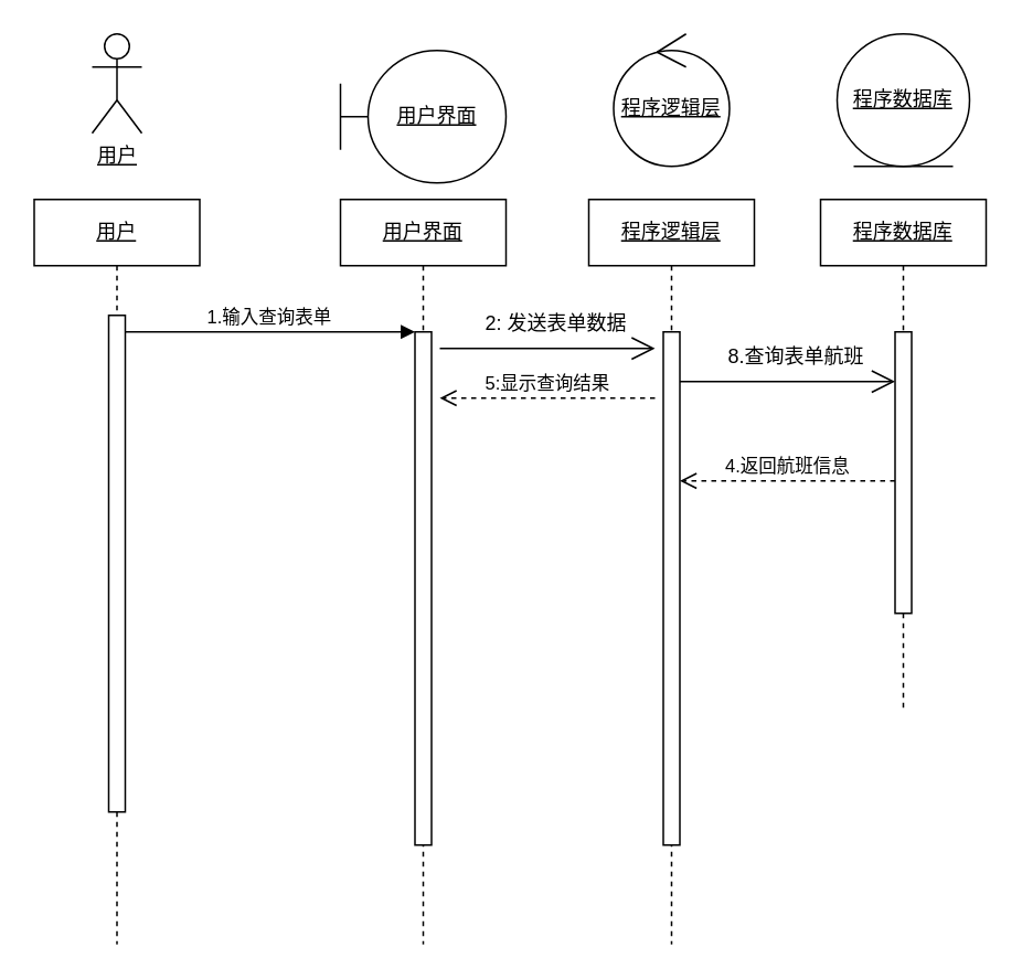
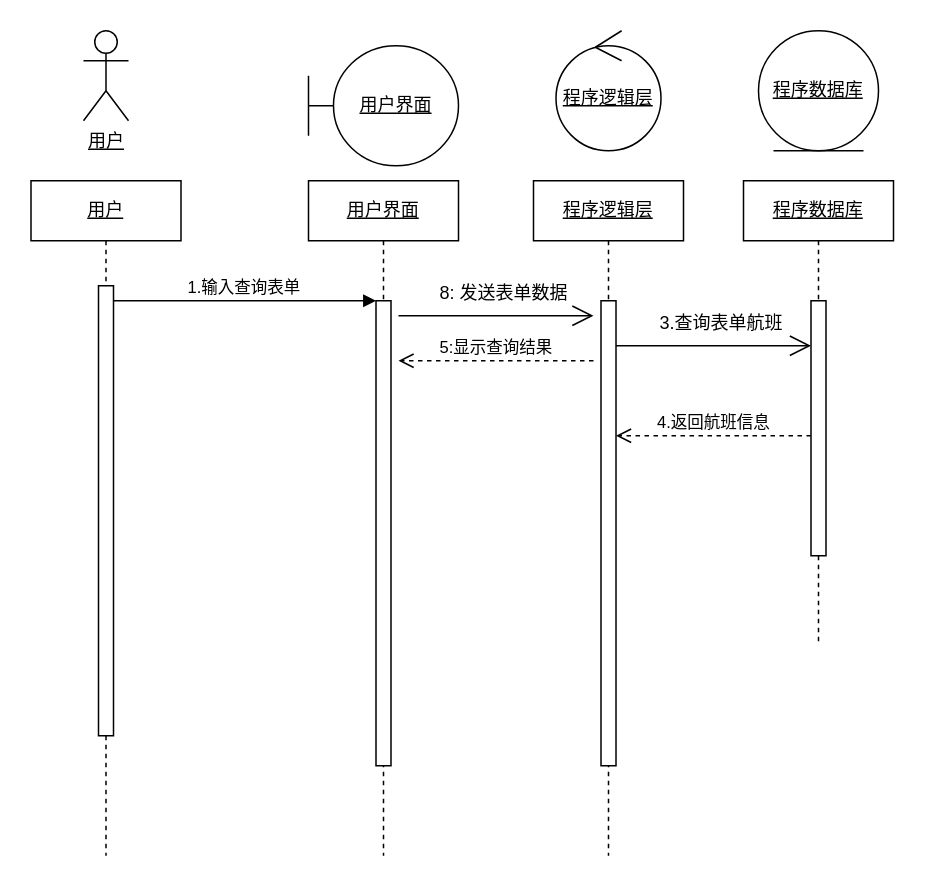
- <mxCell id="18" value="2: 发送表单数据" style="text;html=1;align=center;verticalAlign=middle;resizable=0;points=[];autosize=1;strokeColor=none;fillColor=none;" vertex="1" parent="1"><mxGeometry x="280" y="180" width="110" height="30" as="geometry" /></mxCell>
+ <mxCell id="18" value="8: 发送表单数据" style="text;html=1;align=center;verticalAlign=middle;resizable=0;points=[];autosize=1;strokeColor=none;fillColor=none;" vertex="1" parent="1"><mxGeometry x="280" y="180" width="110" height="30" as="geometry" /></mxCell>
- <mxCell id="20" value="8.查询表单航班" style="text;html=1;align=center;verticalAlign=middle;resizable=0;points=[];autosize=1;strokeColor=none;fillColor=none;" vertex="1" parent="1"><mxGeometry x="425" y="200" width="110" height="30" as="geometry" /></mxCell>
+ <mxCell id="20" value="3.查询表单航班" style="text;html=1;align=center;verticalAlign=middle;resizable=0;points=[];autosize=1;strokeColor=none;fillColor=none;" vertex="1" parent="1"><mxGeometry x="425" y="200" width="110" height="30" as="geometry" /></mxCell>
